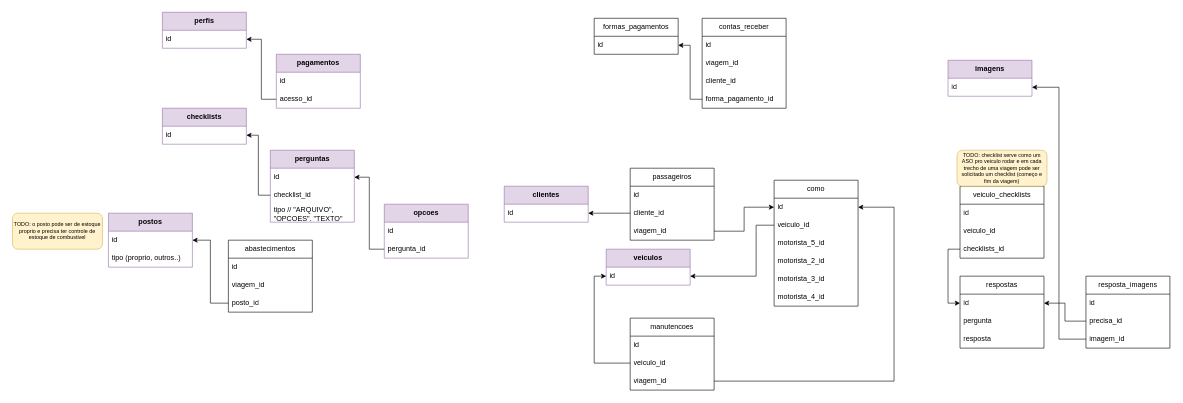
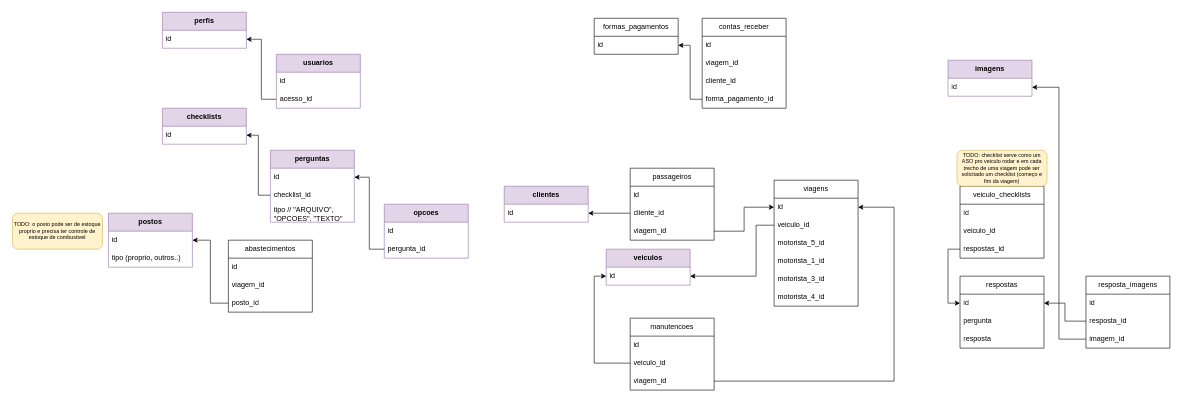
- <mxCell id="9" value="pagamentos" style="swimlane;fontStyle=1;childLayout=stackLayout;horizontal=1;startSize=30;horizontalStack=0;resizeParent=1;resizeParentMax=0;resizeLast=0;collapsible=1;marginBottom=0;whiteSpace=wrap;html=1;fillColor=#e1d5e7;strokeColor=#9673a6;" parent="1" vertex="1"><mxGeometry x="460" y="90" width="140" height="90" as="geometry" /></mxCell>
+ <mxCell id="9" value="usuarios" style="swimlane;fontStyle=1;childLayout=stackLayout;horizontal=1;startSize=30;horizontalStack=0;resizeParent=1;resizeParentMax=0;resizeLast=0;collapsible=1;marginBottom=0;whiteSpace=wrap;html=1;fillColor=#e1d5e7;strokeColor=#9673a6;" parent="1" vertex="1"><mxGeometry x="460" y="90" width="140" height="90" as="geometry" /></mxCell>
- <mxCell id="18" value="como" style="swimlane;fontStyle=0;childLayout=stackLayout;horizontal=1;startSize=30;horizontalStack=0;resizeParent=1;resizeParentMax=0;resizeLast=0;collapsible=1;marginBottom=0;whiteSpace=wrap;html=1;" parent="1" vertex="1"><mxGeometry x="1290" y="300" width="140" height="210" as="geometry" /></mxCell>
+ <mxCell id="18" value="viagens" style="swimlane;fontStyle=0;childLayout=stackLayout;horizontal=1;startSize=30;horizontalStack=0;resizeParent=1;resizeParentMax=0;resizeLast=0;collapsible=1;marginBottom=0;whiteSpace=wrap;html=1;" parent="1" vertex="1"><mxGeometry x="1290" y="300" width="140" height="210" as="geometry" /></mxCell>
- <mxCell id="45" value="checklists_id" style="text;strokeColor=none;fillColor=none;align=left;verticalAlign=middle;spacingLeft=4;spacingRight=4;overflow=hidden;points=[[0,0.5],[1,0.5]];portConstraint=eastwest;rotatable=0;whiteSpace=wrap;html=1;" parent="42" vertex="1"><mxGeometry y="90" width="140" height="30" as="geometry" /></mxCell>
+ <mxCell id="45" value="respostas_id" style="text;strokeColor=none;fillColor=none;align=left;verticalAlign=middle;spacingLeft=4;spacingRight=4;overflow=hidden;points=[[0,0.5],[1,0.5]];portConstraint=eastwest;rotatable=0;whiteSpace=wrap;html=1;" parent="42" vertex="1"><mxGeometry y="90" width="140" height="30" as="geometry" /></mxCell>
- <mxCell id="22" value="motorista_2_id" style="text;strokeColor=none;fillColor=none;align=left;verticalAlign=middle;spacingLeft=4;spacingRight=4;overflow=hidden;points=[[0,0.5],[1,0.5]];portConstraint=eastwest;rotatable=0;whiteSpace=wrap;html=1;" parent="18" vertex="1"><mxGeometry y="120" width="140" height="30" as="geometry" /></mxCell>
+ <mxCell id="22" value="motorista_1_id" style="text;strokeColor=none;fillColor=none;align=left;verticalAlign=middle;spacingLeft=4;spacingRight=4;overflow=hidden;points=[[0,0.5],[1,0.5]];portConstraint=eastwest;rotatable=0;whiteSpace=wrap;html=1;" parent="18" vertex="1"><mxGeometry y="120" width="140" height="30" as="geometry" /></mxCell>
- <mxCell id="59" value="precisa_id" style="text;strokeColor=none;fillColor=none;align=left;verticalAlign=middle;spacingLeft=4;spacingRight=4;overflow=hidden;points=[[0,0.5],[1,0.5]];portConstraint=eastwest;rotatable=0;whiteSpace=wrap;html=1;" vertex="1" parent="57"><mxGeometry y="60" width="140" height="30" as="geometry" /></mxCell>
+ <mxCell id="59" value="resposta_id" style="text;strokeColor=none;fillColor=none;align=left;verticalAlign=middle;spacingLeft=4;spacingRight=4;overflow=hidden;points=[[0,0.5],[1,0.5]];portConstraint=eastwest;rotatable=0;whiteSpace=wrap;html=1;" vertex="1" parent="57"><mxGeometry y="60" width="140" height="30" as="geometry" /></mxCell>
